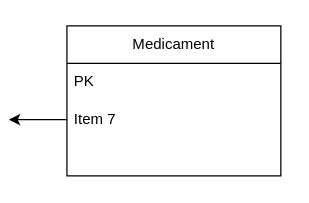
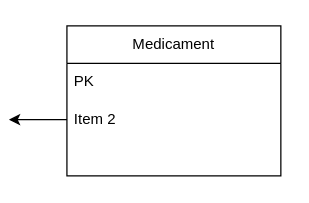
- <mxCell id="5" value="Item 7" style="text;strokeColor=none;fillColor=none;align=left;verticalAlign=middle;spacingLeft=4;spacingRight=4;overflow=hidden;points=[[0,0.5],[1,0.5]];portConstraint=eastwest;rotatable=0;whiteSpace=wrap;html=1;" vertex="1" parent="2"><mxGeometry y="60" width="171" height="30" as="geometry" /></mxCell>
+ <mxCell id="5" value="Item 2" style="text;strokeColor=none;fillColor=none;align=left;verticalAlign=middle;spacingLeft=4;spacingRight=4;overflow=hidden;points=[[0,0.5],[1,0.5]];portConstraint=eastwest;rotatable=0;whiteSpace=wrap;html=1;" vertex="1" parent="2"><mxGeometry y="60" width="171" height="30" as="geometry" /></mxCell>
